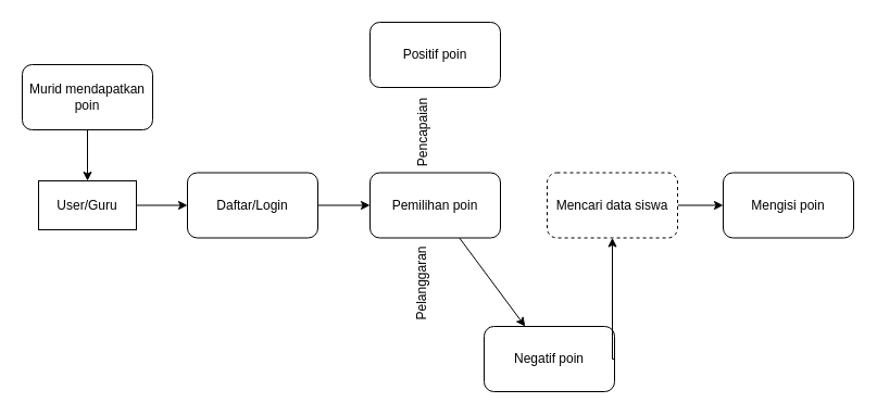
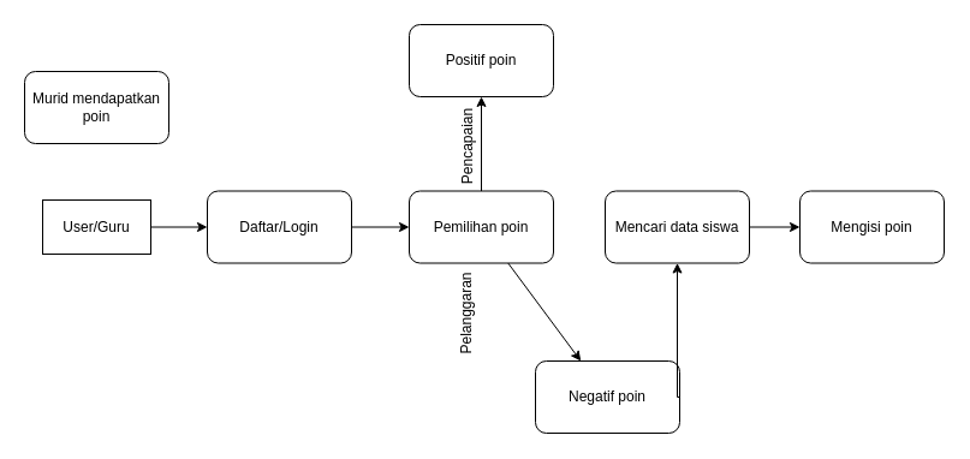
+ <mxCell id="10" value="" style="endArrow=classic;html=1;rounded=0;" edge="1" parent="1" source="6" target="8"><mxGeometry width="50" height="50" relative="1" as="geometry"><mxPoint x="285" y="106" as="sourcePoint" /><mxPoint x="335" y="56" as="targetPoint" /></mxGeometry></mxCell>
- <mxCell id="17" value="" style="edgeStyle=orthogonalEdgeStyle;rounded=0;orthogonalLoop=1;jettySize=auto;html=1;" edge="1" parent="1" source="18" target="2"><mxGeometry relative="1" as="geometry" /></mxCell>
- <mxCell id="14" value="Mencari data siswa" style="rounded=1;whiteSpace=wrap;html=1;dashed=1;" vertex="1" parent="1"><mxGeometry x="503" y="158.5" width="120" height="60" as="geometry" /></mxCell>
+ <mxCell id="14" value="Mencari data siswa" style="rounded=1;whiteSpace=wrap;html=1;" vertex="1" parent="1"><mxGeometry x="503" y="158.5" width="120" height="60" as="geometry" /></mxCell>
